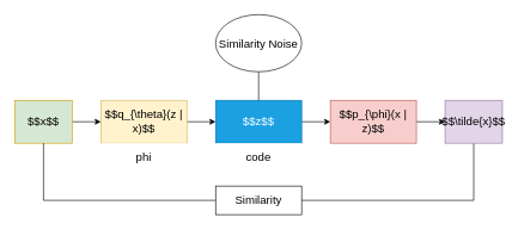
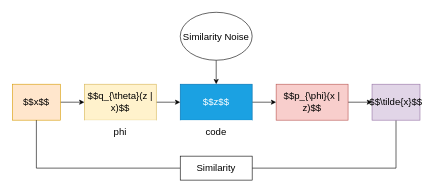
- <mxCell id="12" style="edgeStyle=orthogonalEdgeStyle;rounded=0;orthogonalLoop=1;jettySize=auto;html=1;exitX=0.5;exitY=1;exitDx=0;exitDy=0;entryX=0.5;entryY=0;entryDx=0;entryDy=0;endArrow=none;" parent="1" source="13" target="7" edge="1"><mxGeometry relative="1" as="geometry" /></mxCell>
+ <mxCell id="12" style="edgeStyle=orthogonalEdgeStyle;rounded=0;orthogonalLoop=1;jettySize=auto;html=1;exitX=0.5;exitY=1;exitDx=0;exitDy=0;entryX=0.5;entryY=0;entryDx=0;entryDy=0;" parent="1" source="13" target="7" edge="1"><mxGeometry relative="1" as="geometry" /></mxCell>
- <mxCell id="3" value="&lt;font style=&quot;font-size: 16px&quot;&gt;$$x$$&lt;/font&gt;" style="rounded=0;whiteSpace=wrap;html=1;fillColor=#d5e8d4;strokeColor=#d79b00;" parent="1" vertex="1"><mxGeometry x="20" y="140" width="80" height="60" as="geometry" /></mxCell>
+ <mxCell id="3" value="&lt;font style=&quot;font-size: 16px&quot;&gt;$$x$$&lt;/font&gt;" style="rounded=0;whiteSpace=wrap;html=1;fillColor=#ffe6cc;strokeColor=#d79b00;" parent="1" vertex="1"><mxGeometry x="20" y="140" width="80" height="60" as="geometry" /></mxCell>
